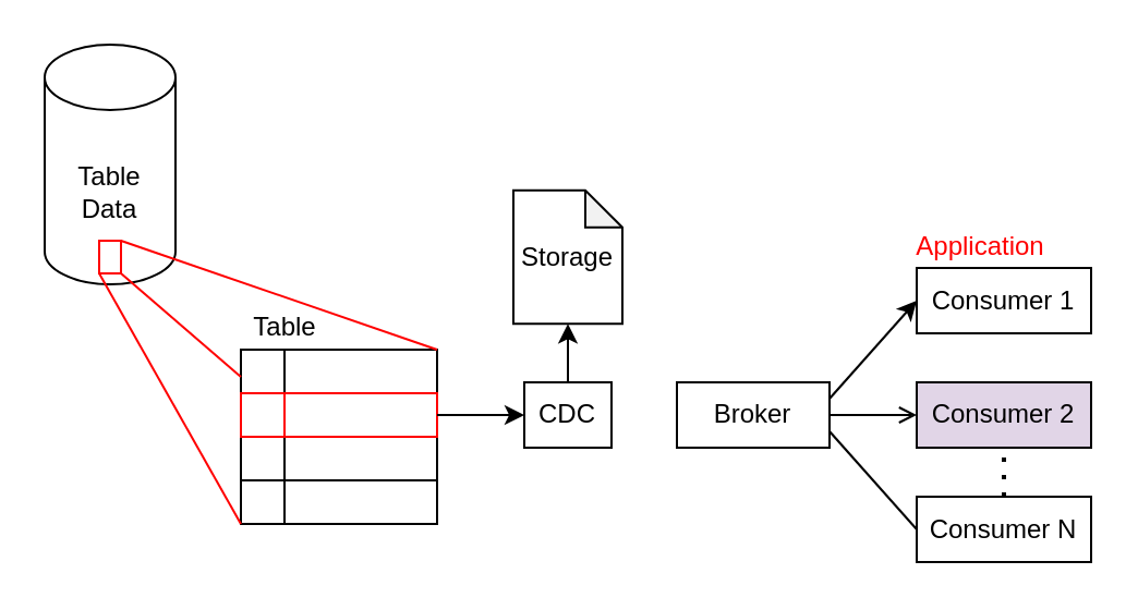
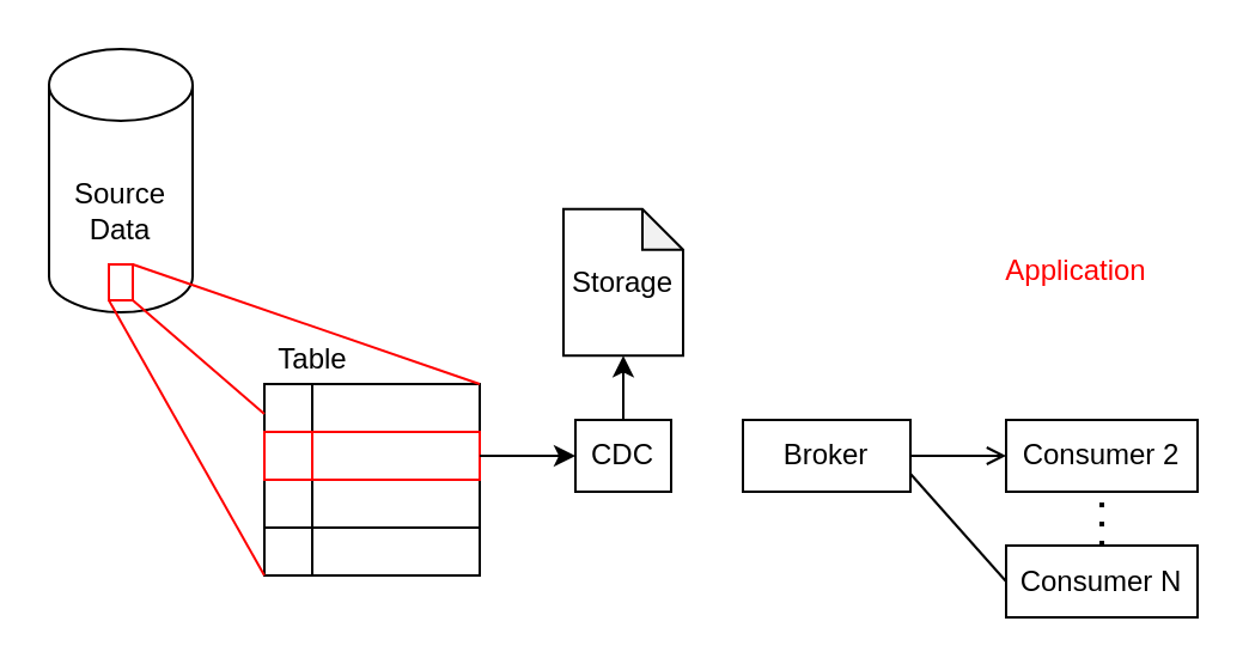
- <mxCell id="2" value="Table&lt;br&gt;Data" style="shape=cylinder3;whiteSpace=wrap;html=1;boundedLbl=1;backgroundOutline=1;size=15;" parent="1" vertex="1"><mxGeometry x="20" y="20" width="60" height="110" as="geometry" /></mxCell>
+ <mxCell id="2" value="Source&lt;br&gt;Data" style="shape=cylinder3;whiteSpace=wrap;html=1;boundedLbl=1;backgroundOutline=1;size=15;" parent="1" vertex="1"><mxGeometry x="20" y="20" width="60" height="110" as="geometry" /></mxCell>
- <mxCell id="20" value="Consumer 1" style="rounded=0;whiteSpace=wrap;html=1;strokeColor=#000000;fillColor=#FFFFFF;" parent="1" vertex="1"><mxGeometry x="420" y="122.5" width="80" height="30" as="geometry" /></mxCell>
- <mxCell id="17" style="edgeStyle=none;rounded=0;orthogonalLoop=1;jettySize=auto;html=1;exitX=1;exitY=0.25;exitDx=0;exitDy=0;entryX=0;entryY=0.5;entryDx=0;entryDy=0;endArrow=classic;endFill=1;strokeColor=#000000;" parent="1" source="19" target="20" edge="1"><mxGeometry relative="1" as="geometry" /></mxCell>
- <mxCell id="21" value="Consumer 2" style="rounded=0;whiteSpace=wrap;html=1;strokeColor=#000000;fillColor=#e1d5e7;" parent="1" vertex="1"><mxGeometry x="420" y="175" width="80" height="30" as="geometry" /></mxCell>
+ <mxCell id="21" value="Consumer 2" style="rounded=0;whiteSpace=wrap;html=1;strokeColor=#000000;fillColor=#FFFFFF;" parent="1" vertex="1"><mxGeometry x="420" y="175" width="80" height="30" as="geometry" /></mxCell>
